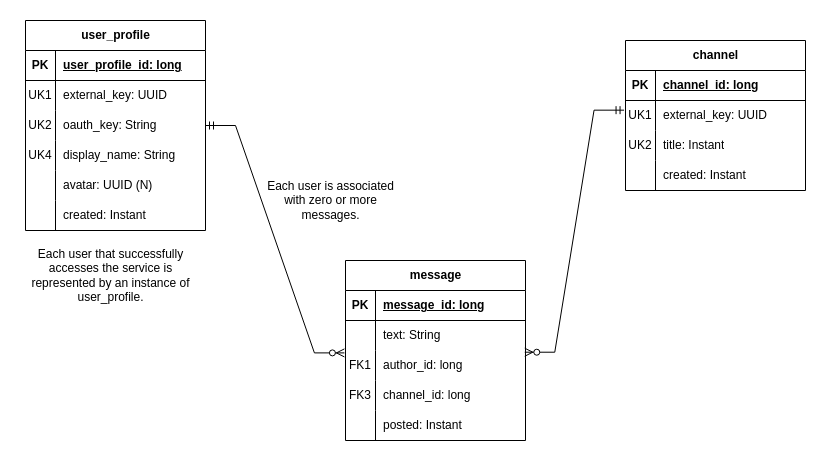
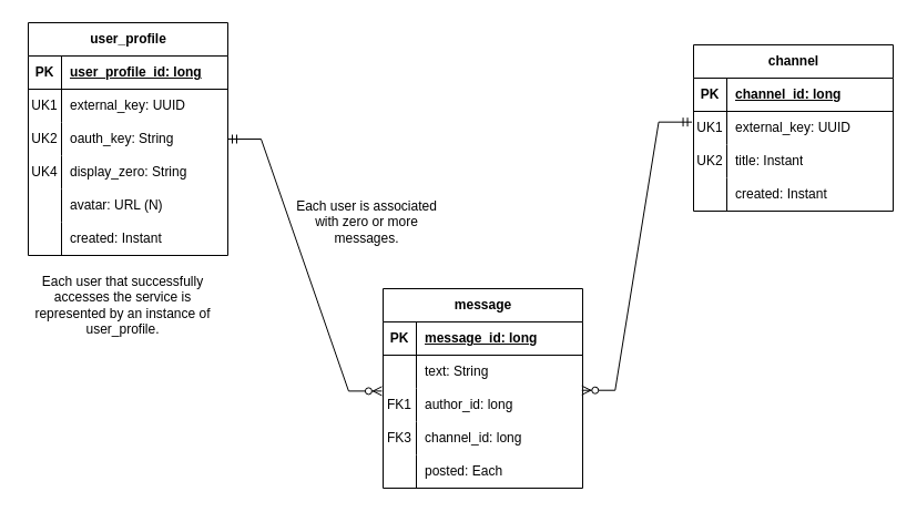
- <mxCell id="14" value="display_name: String" style="shape=partialRectangle;connectable=0;fillColor=none;top=0;left=0;bottom=0;right=0;align=left;spacingLeft=6;overflow=hidden;whiteSpace=wrap;html=1;" vertex="1" parent="12"><mxGeometry x="30" width="150" height="30" as="geometry"><mxRectangle width="150" height="30" as="alternateBounds" /></mxGeometry></mxCell>
+ <mxCell id="14" value="display_zero: String" style="shape=partialRectangle;connectable=0;fillColor=none;top=0;left=0;bottom=0;right=0;align=left;spacingLeft=6;overflow=hidden;whiteSpace=wrap;html=1;" vertex="1" parent="12"><mxGeometry x="30" width="150" height="30" as="geometry"><mxRectangle width="150" height="30" as="alternateBounds" /></mxGeometry></mxCell>
- <mxCell id="17" value="avatar: UUID (N)" style="shape=partialRectangle;connectable=0;fillColor=none;top=0;left=0;bottom=0;right=0;align=left;spacingLeft=6;overflow=hidden;whiteSpace=wrap;html=1;" vertex="1" parent="15"><mxGeometry x="30" width="150" height="30" as="geometry"><mxRectangle width="150" height="30" as="alternateBounds" /></mxGeometry></mxCell>
+ <mxCell id="17" value="avatar: URL (N)" style="shape=partialRectangle;connectable=0;fillColor=none;top=0;left=0;bottom=0;right=0;align=left;spacingLeft=6;overflow=hidden;whiteSpace=wrap;html=1;" vertex="1" parent="15"><mxGeometry x="30" width="150" height="30" as="geometry"><mxRectangle width="150" height="30" as="alternateBounds" /></mxGeometry></mxCell>
- <mxCell id="49" value="posted: Instant" style="shape=partialRectangle;connectable=0;fillColor=none;top=0;left=0;bottom=0;right=0;align=left;spacingLeft=6;overflow=hidden;whiteSpace=wrap;html=1;" vertex="1" parent="47"><mxGeometry x="30" width="150" height="30" as="geometry"><mxRectangle width="150" height="30" as="alternateBounds" /></mxGeometry></mxCell>
+ <mxCell id="49" value="posted: Each" style="shape=partialRectangle;connectable=0;fillColor=none;top=0;left=0;bottom=0;right=0;align=left;spacingLeft=6;overflow=hidden;whiteSpace=wrap;html=1;" vertex="1" parent="47"><mxGeometry x="30" width="150" height="30" as="geometry"><mxRectangle width="150" height="30" as="alternateBounds" /></mxGeometry></mxCell>
